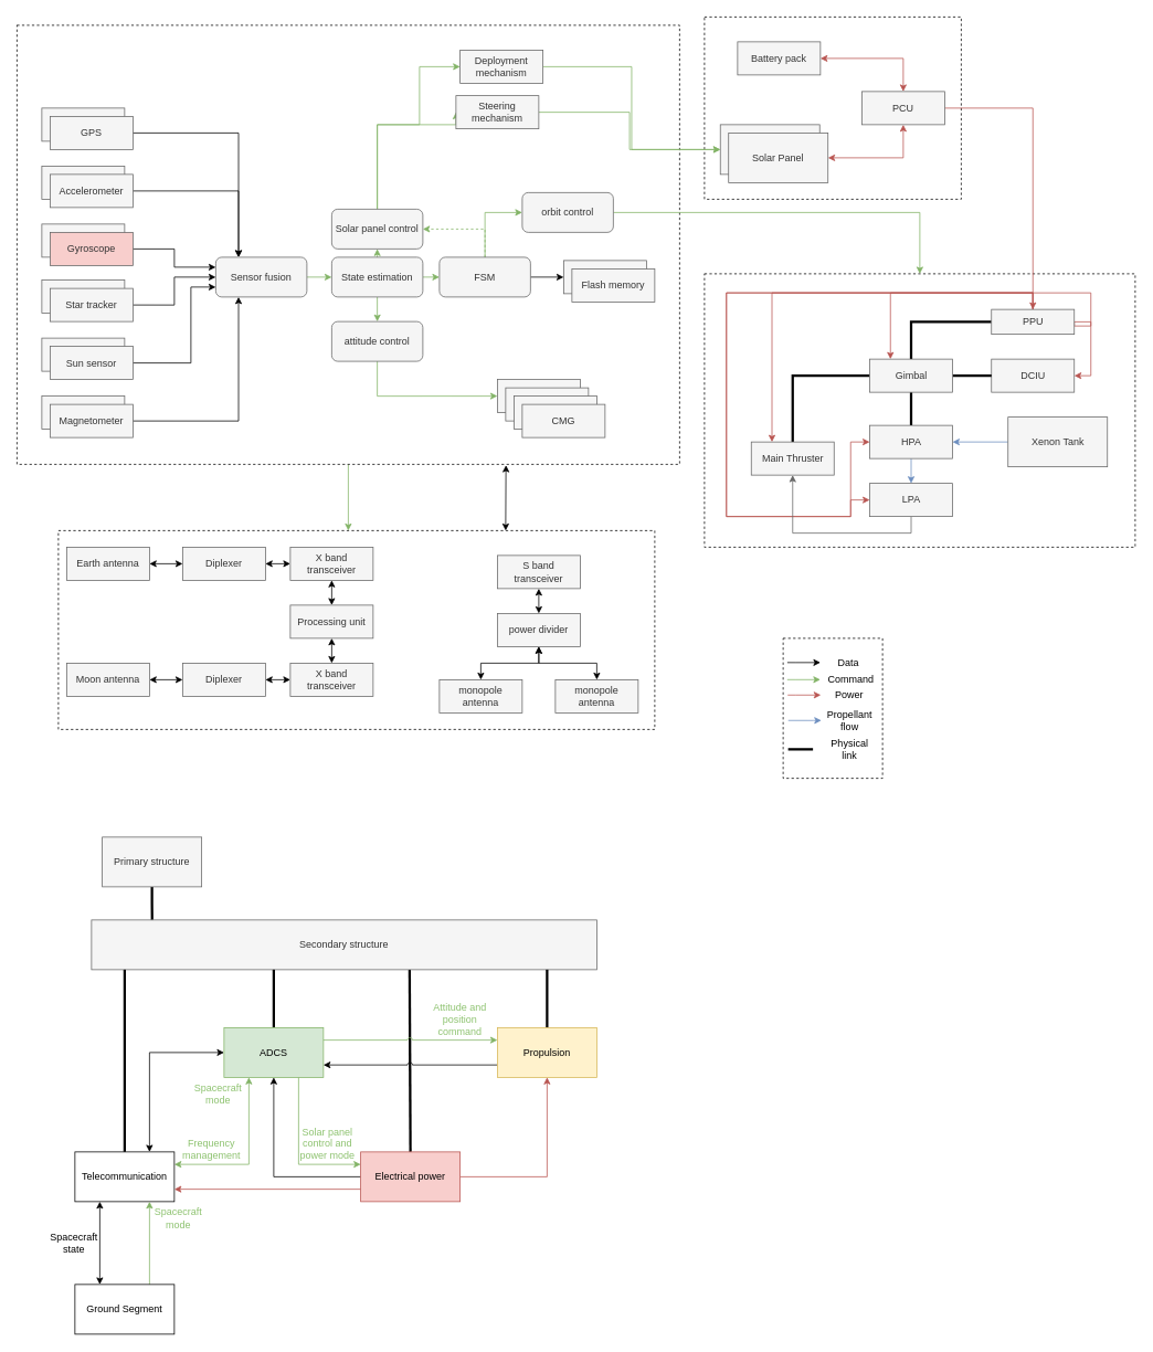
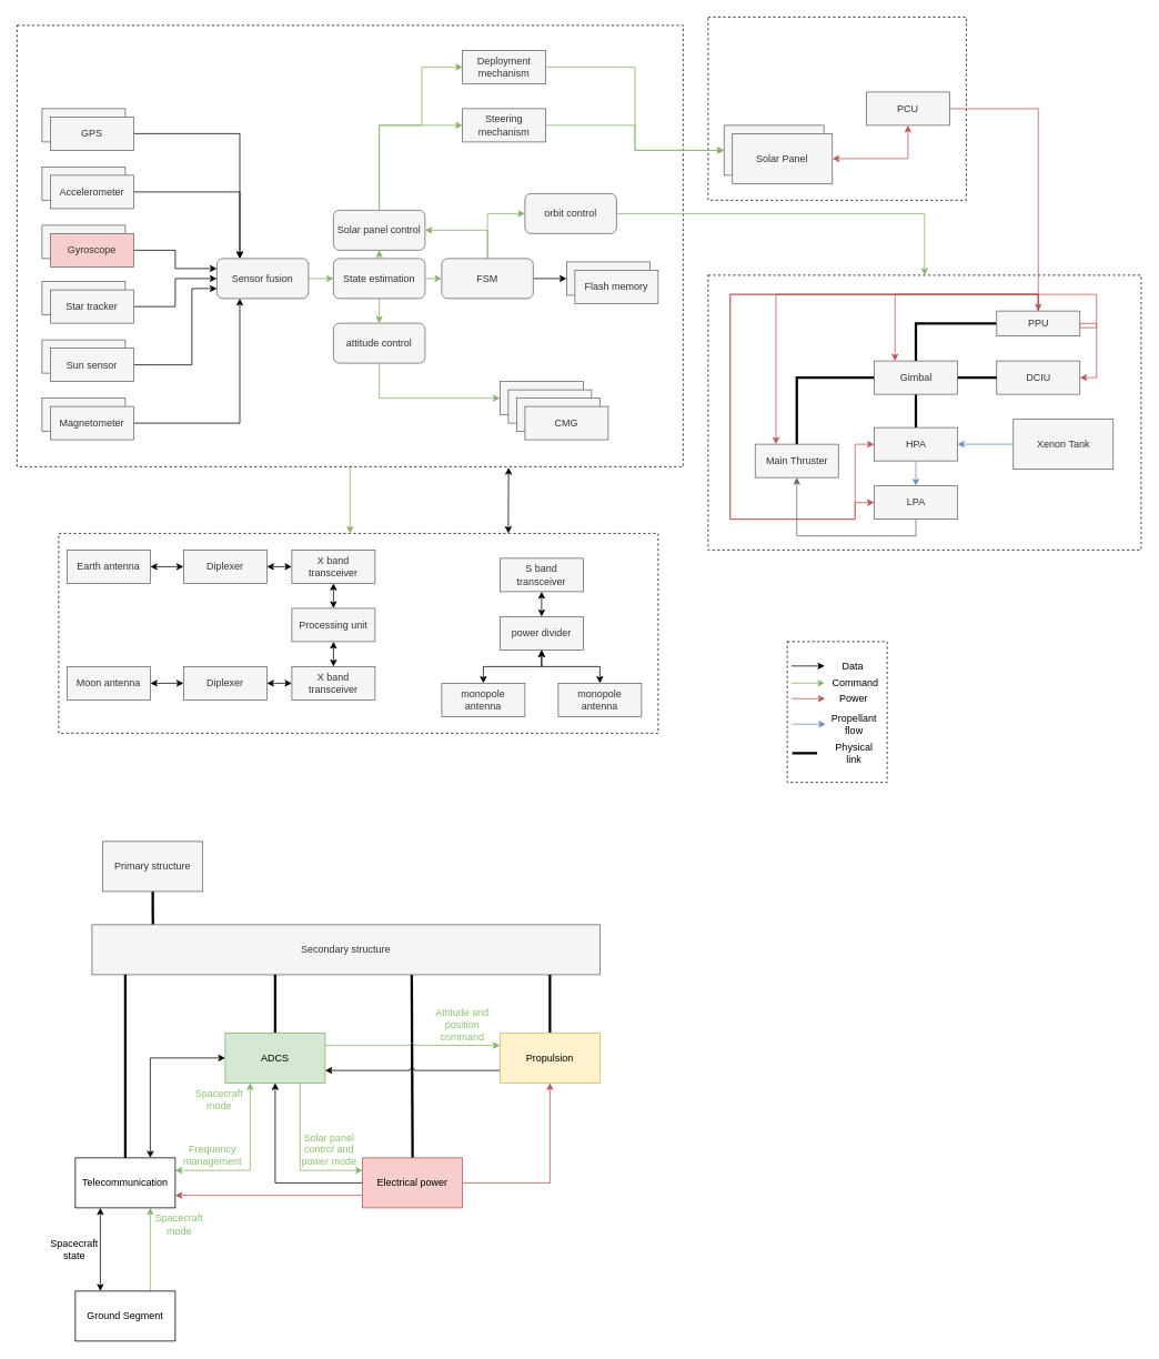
- <mxCell id="39" value="Battery pack" style="rounded=0;whiteSpace=wrap;html=1;fillColor=#f5f5f5;strokeColor=#666666;fontColor=#333333;" parent="1" vertex="1"><mxGeometry x="890" y="50" width="100" height="40" as="geometry" /></mxCell>
- <mxCell id="38" style="edgeStyle=orthogonalEdgeStyle;rounded=0;orthogonalLoop=1;jettySize=auto;html=1;exitX=1;exitY=0.5;exitDx=0;exitDy=0;entryX=0.5;entryY=0;entryDx=0;entryDy=0;startArrow=classic;startFill=1;fillColor=#f8cecc;strokeColor=#b85450;" parent="1" source="39" target="37" edge="1"><mxGeometry relative="1" as="geometry" /></mxCell>
- <mxCell id="74" value="Steering mechanism" style="rounded=0;whiteSpace=wrap;html=1;fillColor=#f5f5f5;strokeColor=#666666;fontColor=#333333;" parent="1" vertex="1"><mxGeometry x="550" y="115" width="100" height="40" as="geometry" /></mxCell>
+ <mxCell id="74" value="Steering mechanism" style="rounded=0;whiteSpace=wrap;html=1;fillColor=#f5f5f5;strokeColor=#666666;fontColor=#333333;" parent="1" vertex="1"><mxGeometry x="555" y="130" width="100" height="40" as="geometry" /></mxCell>
- <mxCell id="69" style="edgeStyle=orthogonalEdgeStyle;rounded=0;orthogonalLoop=1;jettySize=auto;html=1;exitX=0.5;exitY=0;exitDx=0;exitDy=0;entryX=1;entryY=0.5;entryDx=0;entryDy=0;startArrow=none;startFill=0;strokeColor=#82b366;fillColor=#d5e8d4;dashed=1;" parent="1" source="72" target="68" edge="1"><mxGeometry relative="1" as="geometry" /></mxCell>
+ <mxCell id="69" style="edgeStyle=orthogonalEdgeStyle;rounded=0;orthogonalLoop=1;jettySize=auto;html=1;exitX=0.5;exitY=0;exitDx=0;exitDy=0;entryX=1;entryY=0.5;entryDx=0;entryDy=0;startArrow=none;startFill=0;strokeColor=#82b366;fillColor=#d5e8d4;" parent="1" source="72" target="68" edge="1"><mxGeometry relative="1" as="geometry" /></mxCell>
